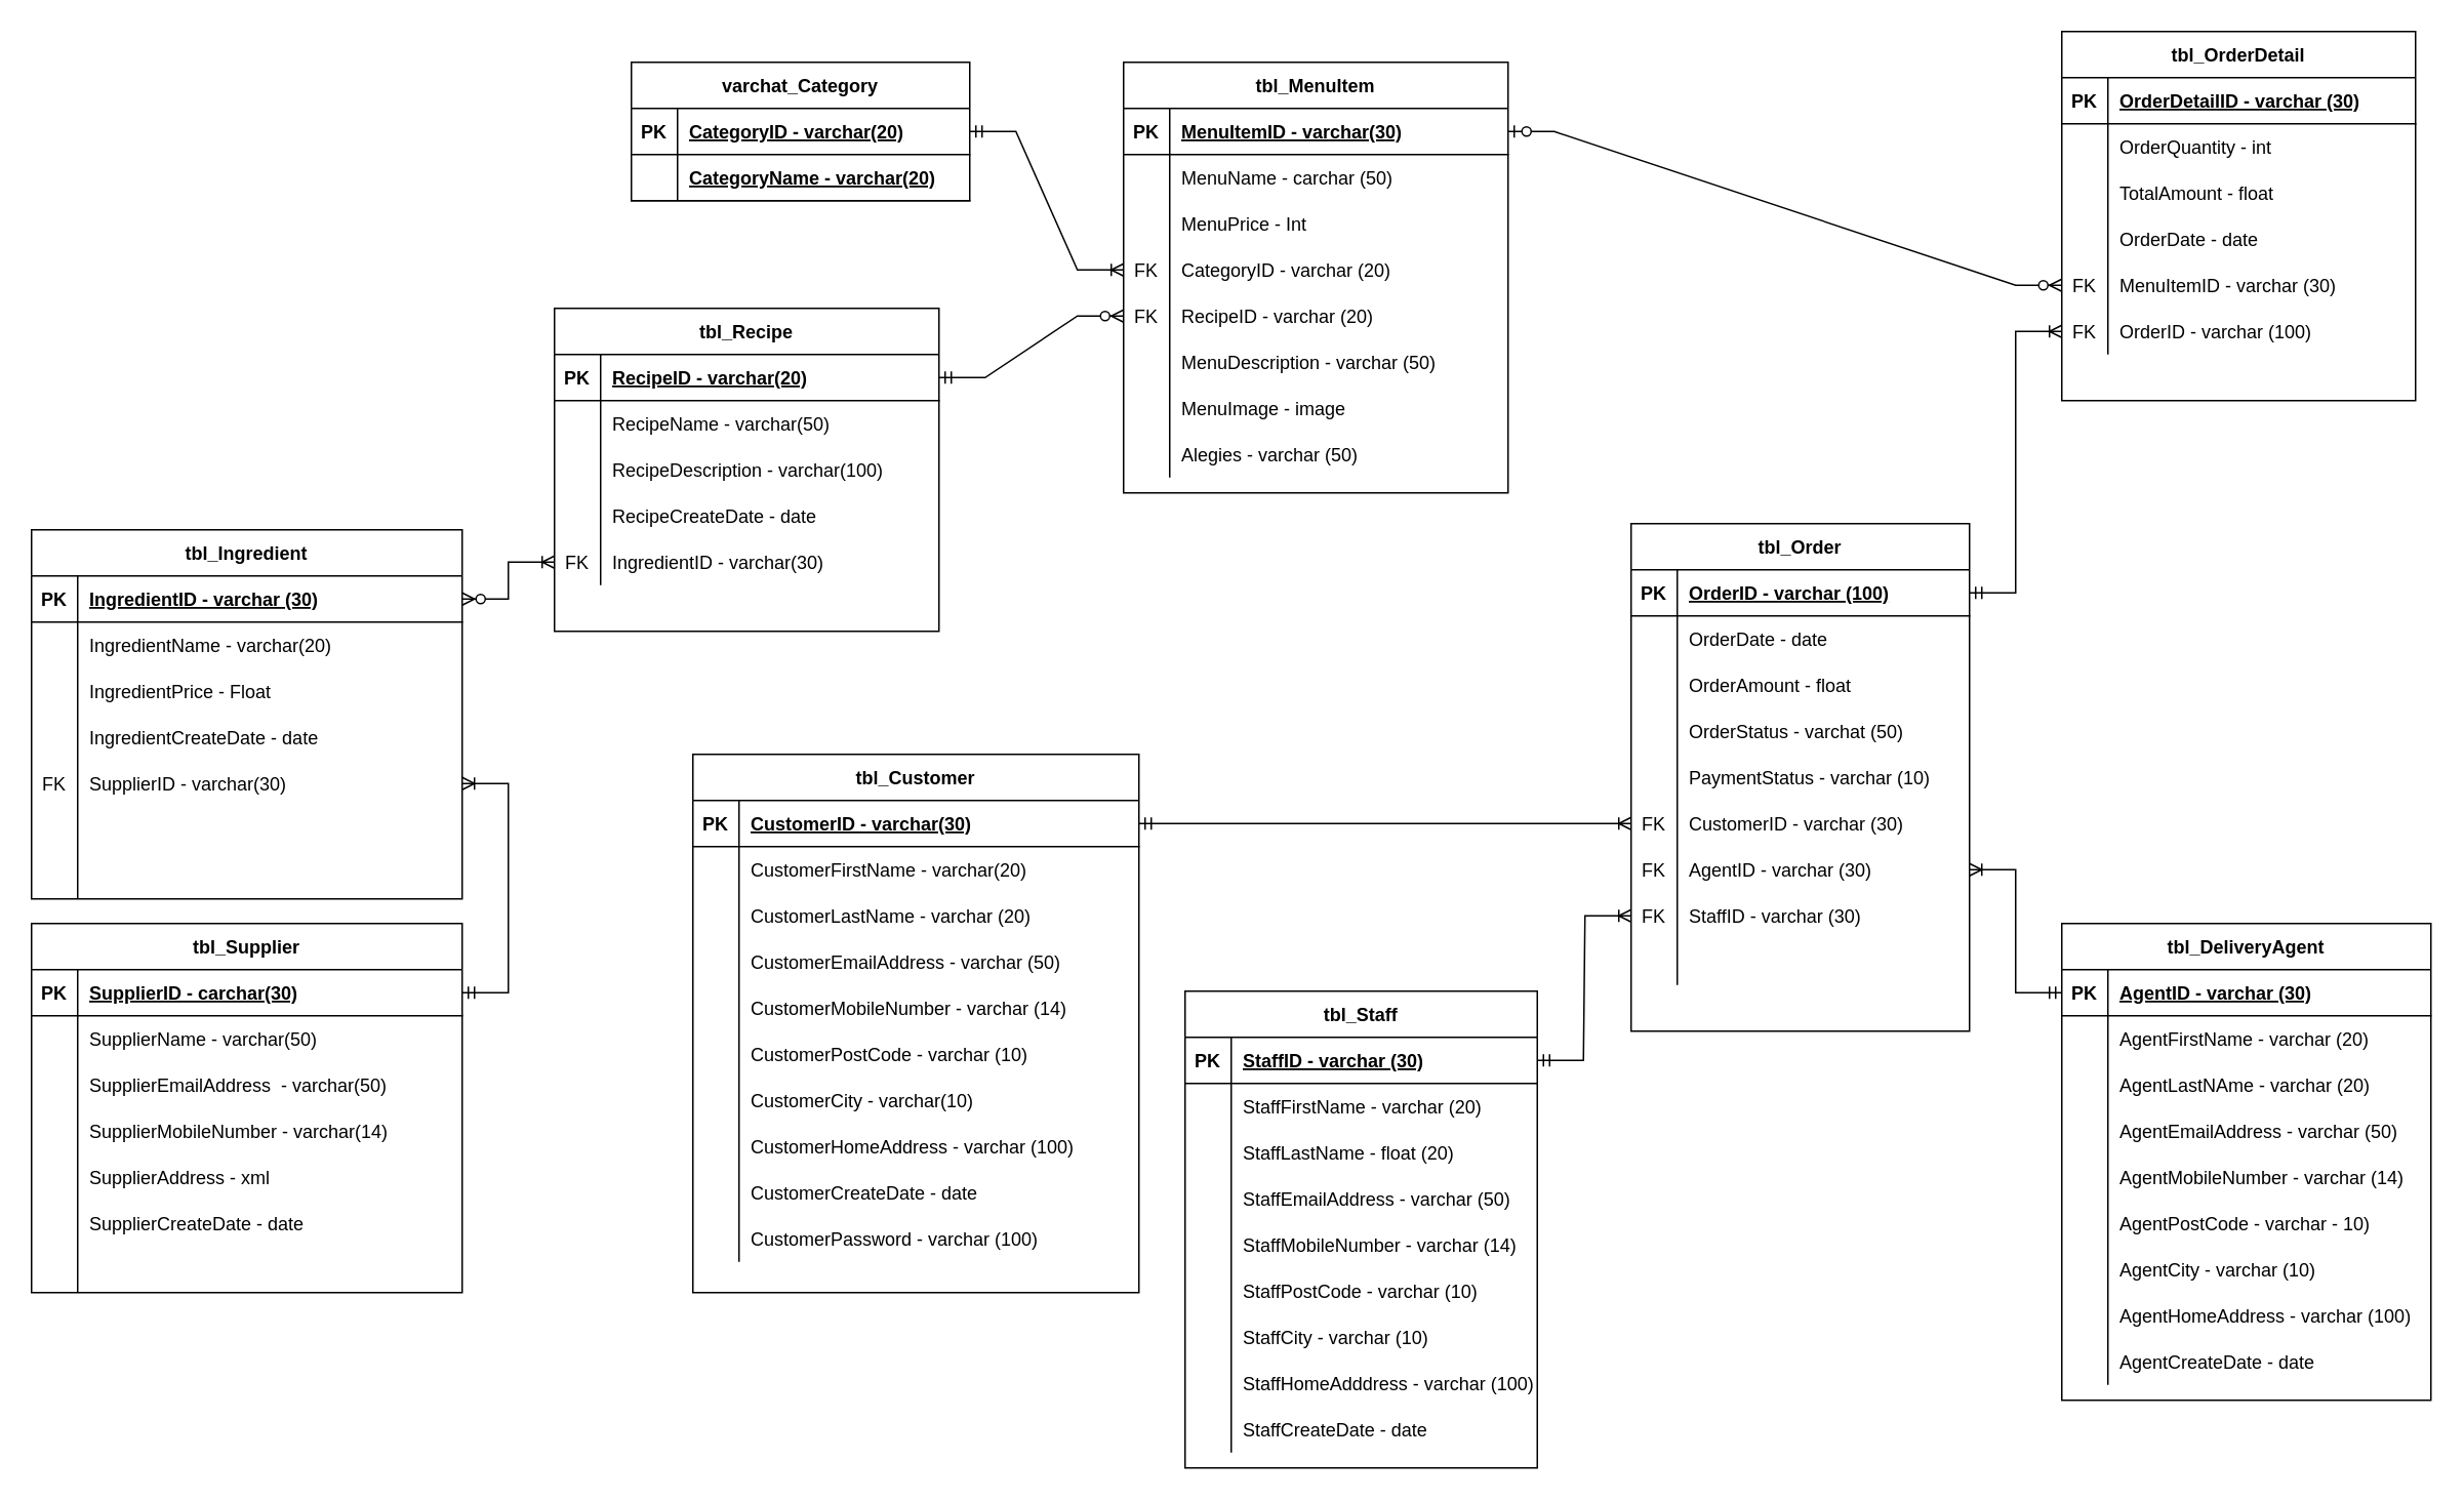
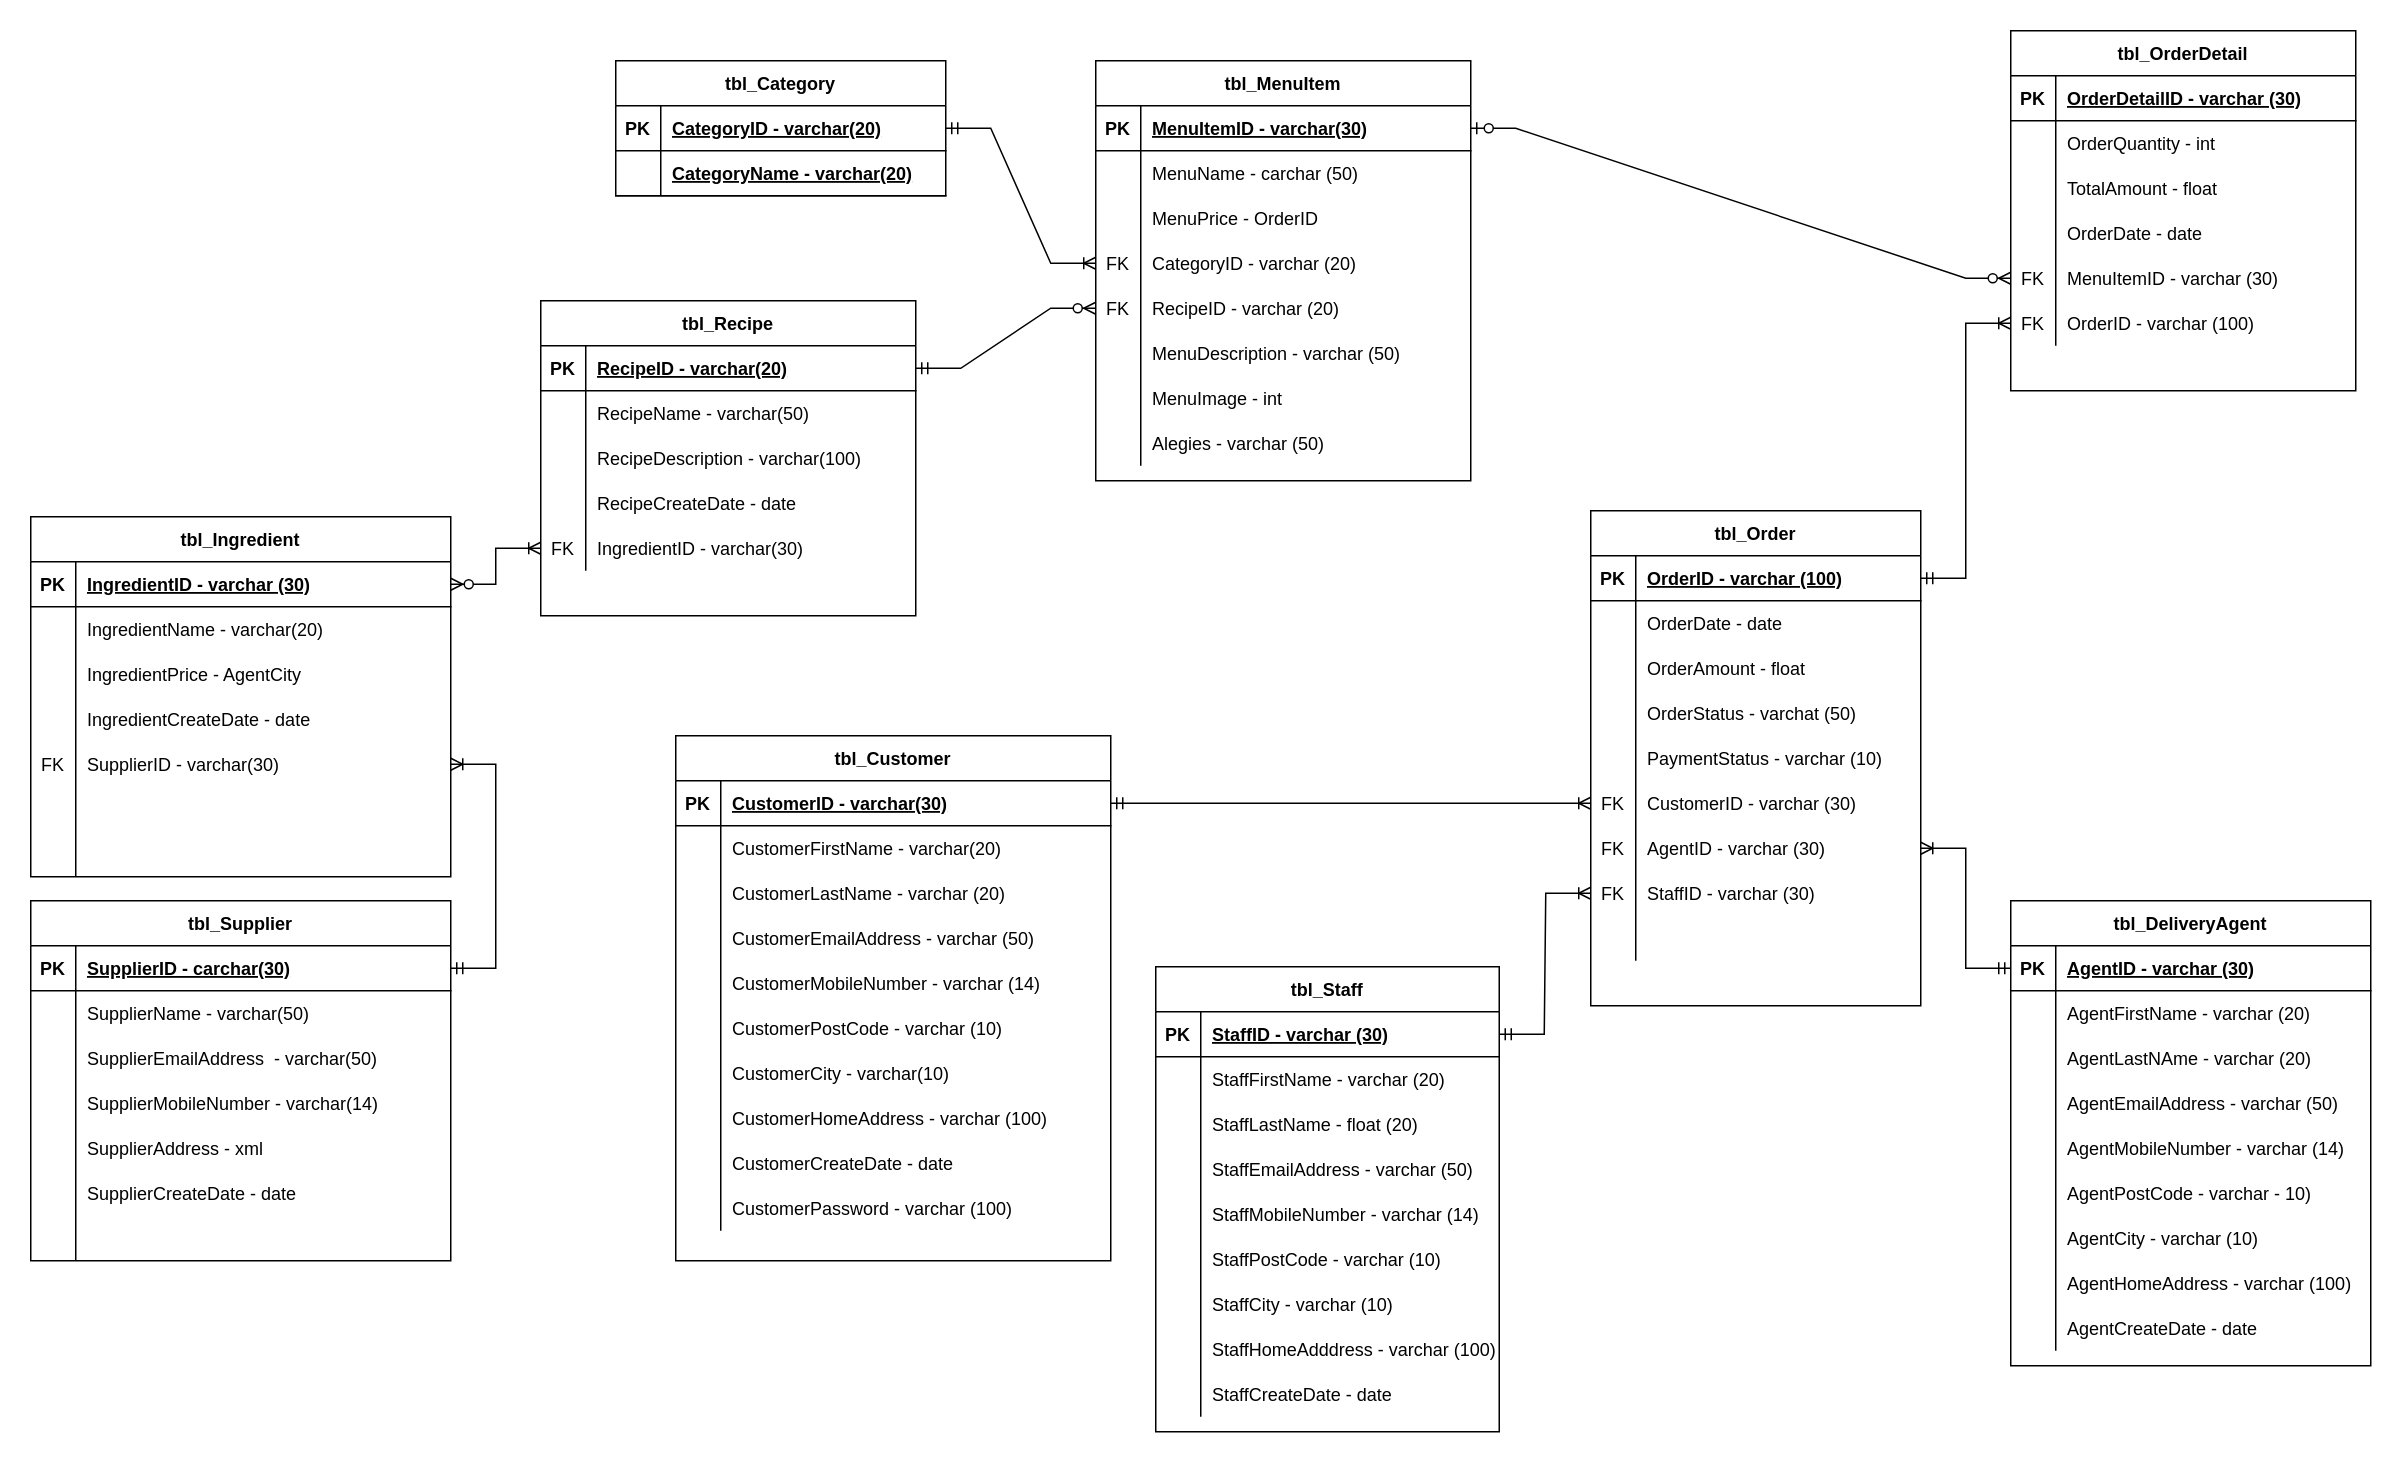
- <mxCell id="27" value="varchat_Category" style="shape=table;startSize=30;container=1;collapsible=1;childLayout=tableLayout;fixedRows=1;rowLines=0;fontStyle=1;align=center;resizeLast=1;" parent="1" vertex="1"><mxGeometry x="410" y="40" width="220" height="90" as="geometry" /></mxCell>
+ <mxCell id="27" value="tbl_Category" style="shape=table;startSize=30;container=1;collapsible=1;childLayout=tableLayout;fixedRows=1;rowLines=0;fontStyle=1;align=center;resizeLast=1;" parent="1" vertex="1"><mxGeometry x="410" y="40" width="220" height="90" as="geometry" /></mxCell>
- <mxCell id="11" value="MenuPrice - Int" style="shape=partialRectangle;connectable=0;fillColor=none;top=0;left=0;bottom=0;right=0;align=left;spacingLeft=6;overflow=hidden;" parent="9" vertex="1"><mxGeometry x="30" width="220" height="30" as="geometry"><mxRectangle width="220" height="30" as="alternateBounds" /></mxGeometry></mxCell>
+ <mxCell id="11" value="MenuPrice - OrderID" style="shape=partialRectangle;connectable=0;fillColor=none;top=0;left=0;bottom=0;right=0;align=left;spacingLeft=6;overflow=hidden;" parent="9" vertex="1"><mxGeometry x="30" width="220" height="30" as="geometry"><mxRectangle width="220" height="30" as="alternateBounds" /></mxGeometry></mxCell>
- <mxCell id="23" value="MenuImage - image" style="shape=partialRectangle;connectable=0;fillColor=none;top=0;left=0;bottom=0;right=0;align=left;spacingLeft=6;overflow=hidden;" parent="21" vertex="1"><mxGeometry x="30" width="220" height="30" as="geometry"><mxRectangle width="220" height="30" as="alternateBounds" /></mxGeometry></mxCell>
+ <mxCell id="23" value="MenuImage - int" style="shape=partialRectangle;connectable=0;fillColor=none;top=0;left=0;bottom=0;right=0;align=left;spacingLeft=6;overflow=hidden;" parent="21" vertex="1"><mxGeometry x="30" width="220" height="30" as="geometry"><mxRectangle width="220" height="30" as="alternateBounds" /></mxGeometry></mxCell>
- <mxCell id="113" value="IngredientPrice - Float" style="shape=partialRectangle;connectable=0;fillColor=none;top=0;left=0;bottom=0;right=0;align=left;spacingLeft=6;overflow=hidden;" parent="111" vertex="1"><mxGeometry x="30" width="250" height="30" as="geometry"><mxRectangle width="250" height="30" as="alternateBounds" /></mxGeometry></mxCell>
+ <mxCell id="113" value="IngredientPrice - AgentCity" style="shape=partialRectangle;connectable=0;fillColor=none;top=0;left=0;bottom=0;right=0;align=left;spacingLeft=6;overflow=hidden;" parent="111" vertex="1"><mxGeometry x="30" width="250" height="30" as="geometry"><mxRectangle width="250" height="30" as="alternateBounds" /></mxGeometry></mxCell>
